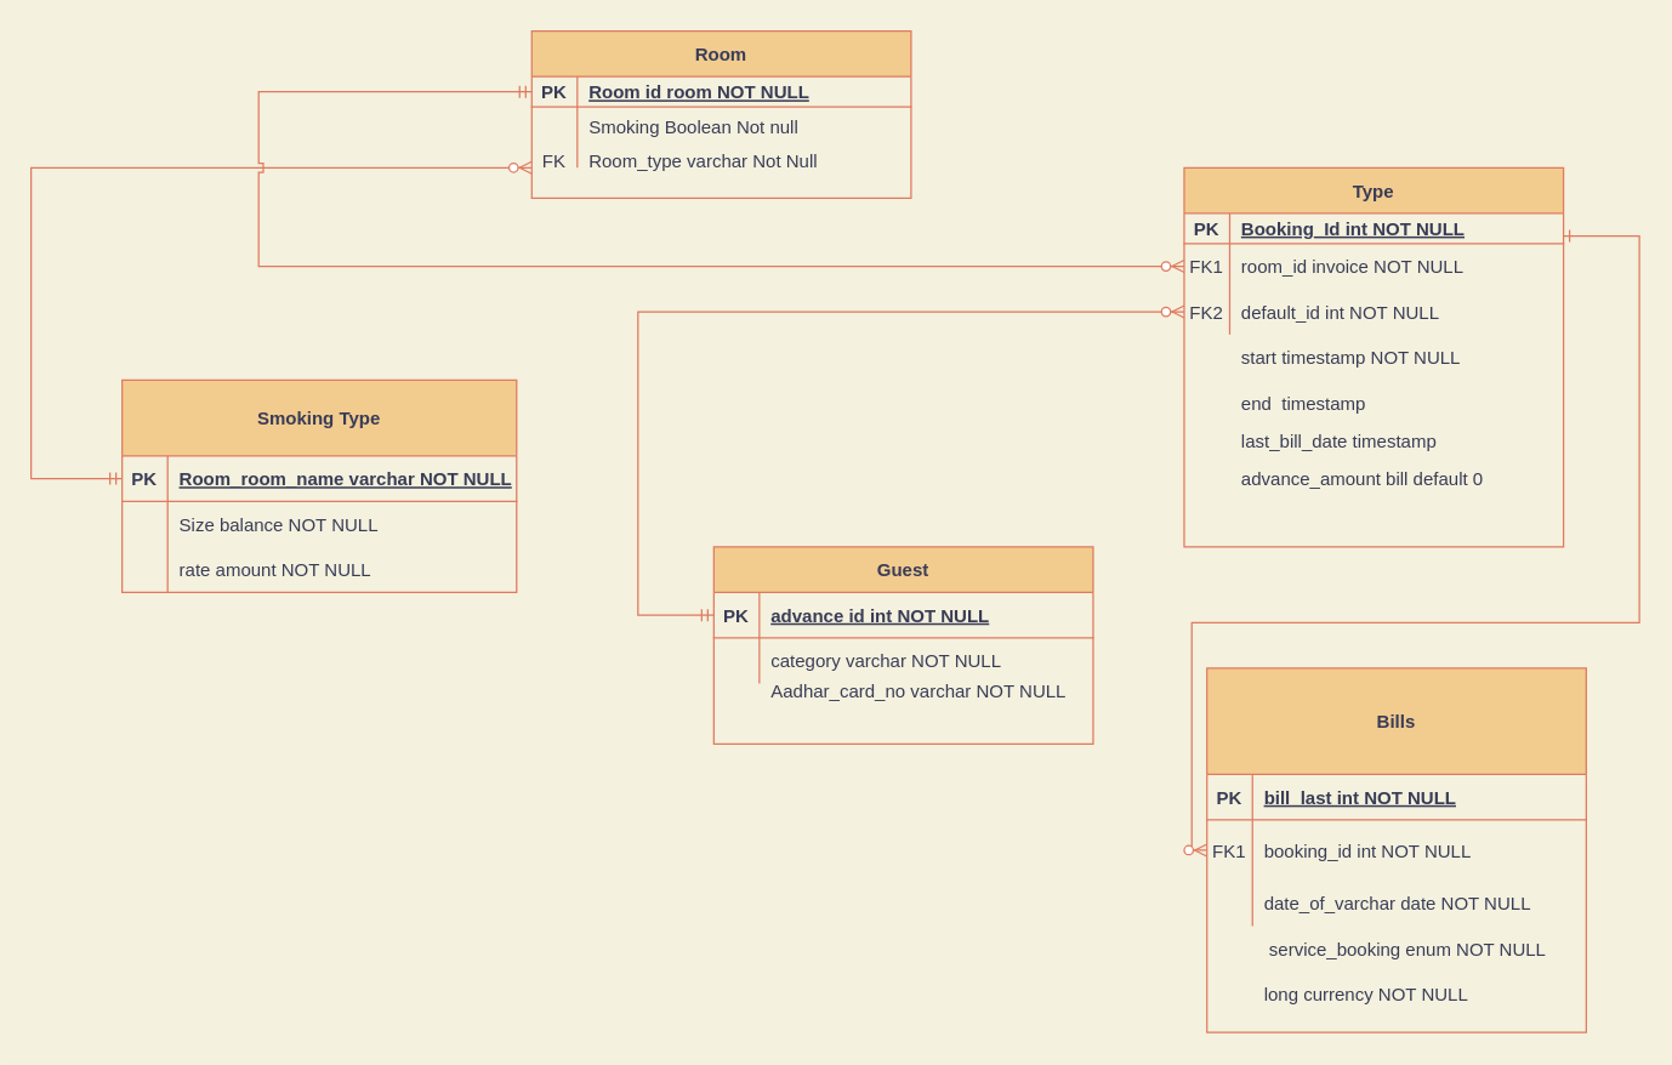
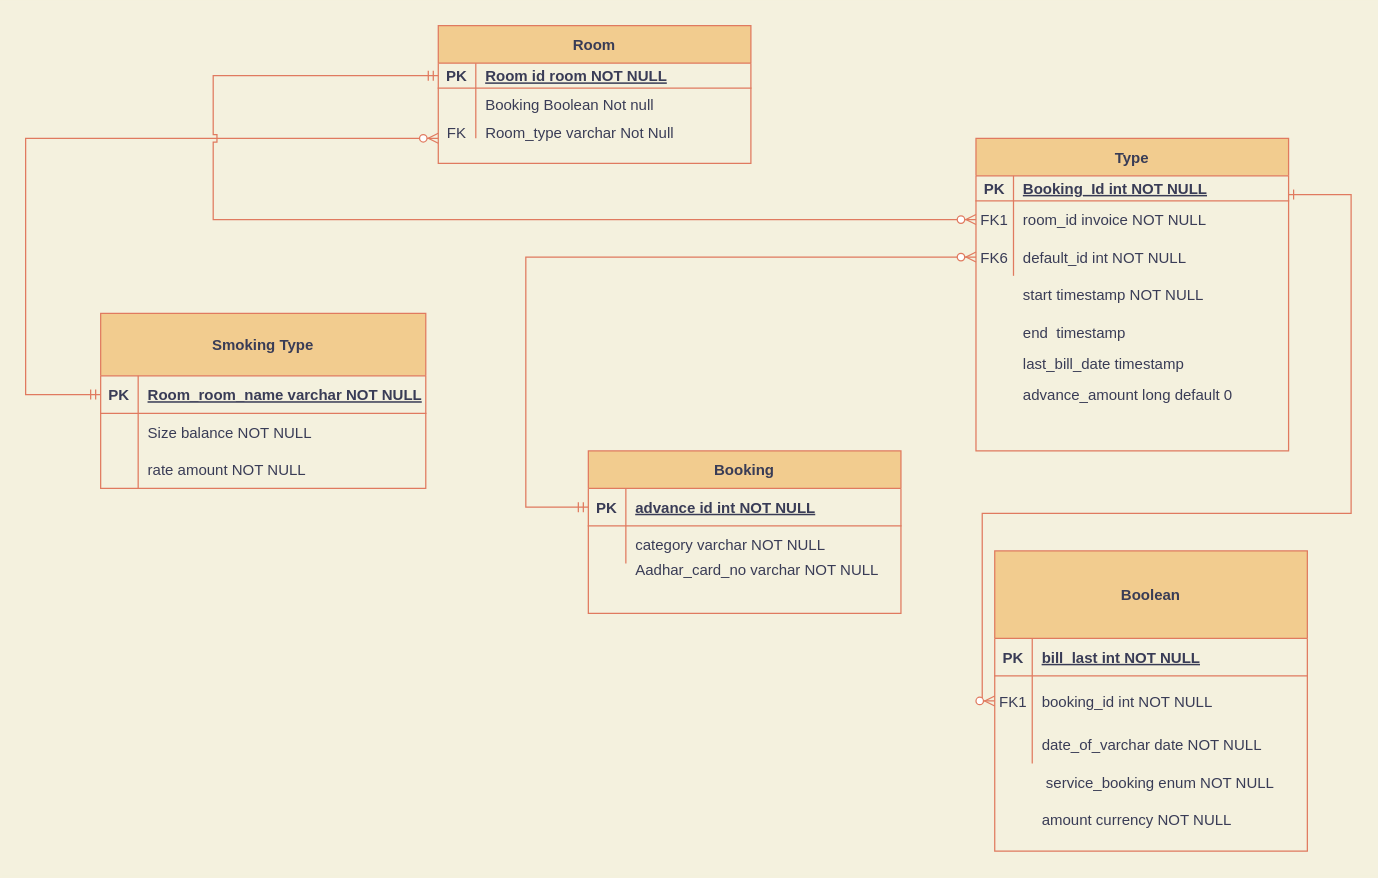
- <mxCell id="54" value="Smoking Boolean Not null&#10;" style="shape=partialRectangle;overflow=hidden;connectable=0;fillColor=none;top=0;left=0;bottom=0;right=0;align=left;spacingLeft=6;strokeColor=#E07A5F;fontColor=#393C56;" parent="52" vertex="1"><mxGeometry x="30" width="220" height="40" as="geometry" /></mxCell>
+ <mxCell id="54" value="Booking Boolean Not null&#10;" style="shape=partialRectangle;overflow=hidden;connectable=0;fillColor=none;top=0;left=0;bottom=0;right=0;align=left;spacingLeft=6;strokeColor=#E07A5F;fontColor=#393C56;" parent="52" vertex="1"><mxGeometry x="30" width="220" height="40" as="geometry" /></mxCell>
- <mxCell id="63" value="FK2" style="shape=partialRectangle;overflow=hidden;connectable=0;fillColor=none;top=0;left=0;bottom=0;right=0;strokeColor=#E07A5F;fontColor=#393C56;" parent="62" vertex="1"><mxGeometry width="30" height="30" as="geometry" /></mxCell>
+ <mxCell id="63" value="FK6" style="shape=partialRectangle;overflow=hidden;connectable=0;fillColor=none;top=0;left=0;bottom=0;right=0;strokeColor=#E07A5F;fontColor=#393C56;" parent="62" vertex="1"><mxGeometry width="30" height="30" as="geometry" /></mxCell>
- <mxCell id="65" value="advance_amount bill default 0" style="shape=partialRectangle;overflow=hidden;connectable=0;fillColor=none;top=0;left=0;bottom=0;right=0;align=left;spacingLeft=6;strokeColor=#E07A5F;fontColor=#393C56;" vertex="1" parent="1"><mxGeometry x="810" y="300" width="220" height="30" as="geometry" /></mxCell>
+ <mxCell id="65" value="advance_amount long default 0" style="shape=partialRectangle;overflow=hidden;connectable=0;fillColor=none;top=0;left=0;bottom=0;right=0;align=left;spacingLeft=6;strokeColor=#E07A5F;fontColor=#393C56;" vertex="1" parent="1"><mxGeometry x="810" y="300" width="220" height="30" as="geometry" /></mxCell>
- <mxCell id="39" value="Guest" style="shape=table;startSize=30;container=1;collapsible=1;childLayout=tableLayout;fixedRows=1;rowLines=0;fontStyle=1;align=center;resizeLast=1;fillColor=#F2CC8F;strokeColor=#E07A5F;fontColor=#393C56;" vertex="1" parent="1"><mxGeometry x="470" y="360" width="250" height="130" as="geometry"><mxRectangle x="140" y="310" width="70" height="30" as="alternateBounds" /></mxGeometry></mxCell>
+ <mxCell id="39" value="Booking" style="shape=table;startSize=30;container=1;collapsible=1;childLayout=tableLayout;fixedRows=1;rowLines=0;fontStyle=1;align=center;resizeLast=1;fillColor=#F2CC8F;strokeColor=#E07A5F;fontColor=#393C56;" vertex="1" parent="1"><mxGeometry x="470" y="360" width="250" height="130" as="geometry"><mxRectangle x="140" y="310" width="70" height="30" as="alternateBounds" /></mxGeometry></mxCell>
- <mxCell id="10" value="Bills" style="shape=table;startSize=70;container=1;collapsible=1;childLayout=tableLayout;fixedRows=1;rowLines=0;fontStyle=1;align=center;resizeLast=1;fillColor=#F2CC8F;strokeColor=#E07A5F;fontColor=#393C56;" parent="1" vertex="1"><mxGeometry x="795" y="440" width="250" height="240" as="geometry"><mxRectangle x="465" y="390" width="60" height="70" as="alternateBounds" /></mxGeometry></mxCell>
+ <mxCell id="10" value="Boolean" style="shape=table;startSize=70;container=1;collapsible=1;childLayout=tableLayout;fixedRows=1;rowLines=0;fontStyle=1;align=center;resizeLast=1;fillColor=#F2CC8F;strokeColor=#E07A5F;fontColor=#393C56;" parent="1" vertex="1"><mxGeometry x="795" y="440" width="250" height="240" as="geometry"><mxRectangle x="465" y="390" width="60" height="70" as="alternateBounds" /></mxGeometry></mxCell>
- <mxCell id="22" value="long currency NOT NULL" style="shape=partialRectangle;overflow=hidden;connectable=0;fillColor=none;top=0;left=0;bottom=0;right=0;align=left;spacingLeft=6;strokeColor=#E07A5F;fontColor=#393C56;" vertex="1" parent="1"><mxGeometry x="825" y="640" width="220" height="30" as="geometry" /></mxCell>
+ <mxCell id="22" value="amount currency NOT NULL" style="shape=partialRectangle;overflow=hidden;connectable=0;fillColor=none;top=0;left=0;bottom=0;right=0;align=left;spacingLeft=6;strokeColor=#E07A5F;fontColor=#393C56;" vertex="1" parent="1"><mxGeometry x="825" y="640" width="220" height="30" as="geometry" /></mxCell>
